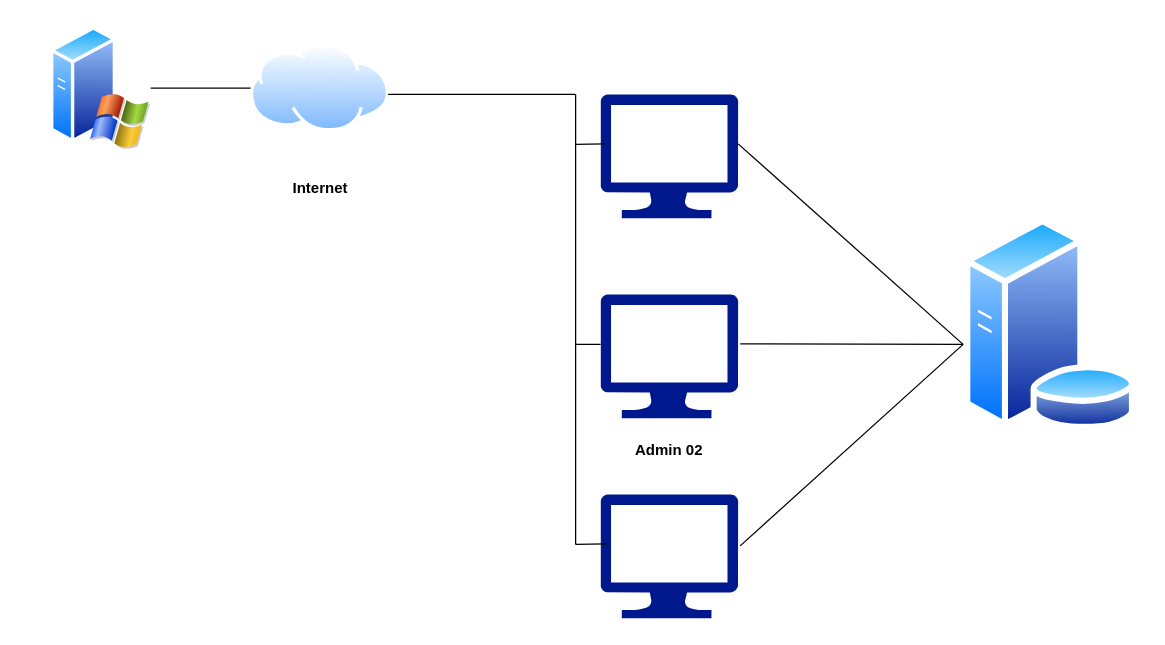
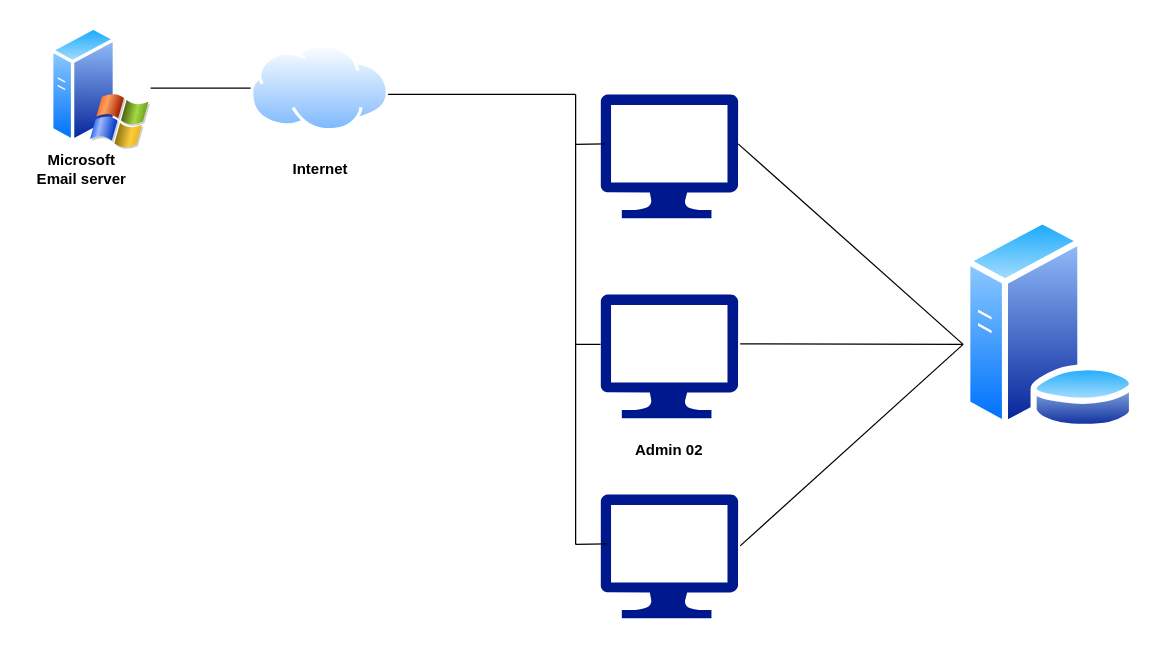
+ <mxCell id="19" value="&lt;b&gt;Microsoft Email server&lt;/b&gt;" style="text;html=1;strokeColor=none;fillColor=none;align=center;verticalAlign=middle;whiteSpace=wrap;rounded=0;" vertex="1" parent="1"><mxGeometry x="20" y="120" width="90" height="30" as="geometry" /></mxCell>
- <mxCell id="18" value="&lt;b&gt;Internet&lt;/b&gt;" style="text;html=1;strokeColor=none;fillColor=none;align=center;verticalAlign=middle;whiteSpace=wrap;rounded=0;" vertex="1" parent="1"><mxGeometry x="210.56" y="135" width="90" height="30" as="geometry" /></mxCell>
+ <mxCell id="18" value="&lt;b&gt;Internet&lt;/b&gt;" style="text;html=1;strokeColor=none;fillColor=none;align=center;verticalAlign=middle;whiteSpace=wrap;rounded=0;" vertex="1" parent="1"><mxGeometry x="210.56" y="120" width="90" height="30" as="geometry" /></mxCell>
